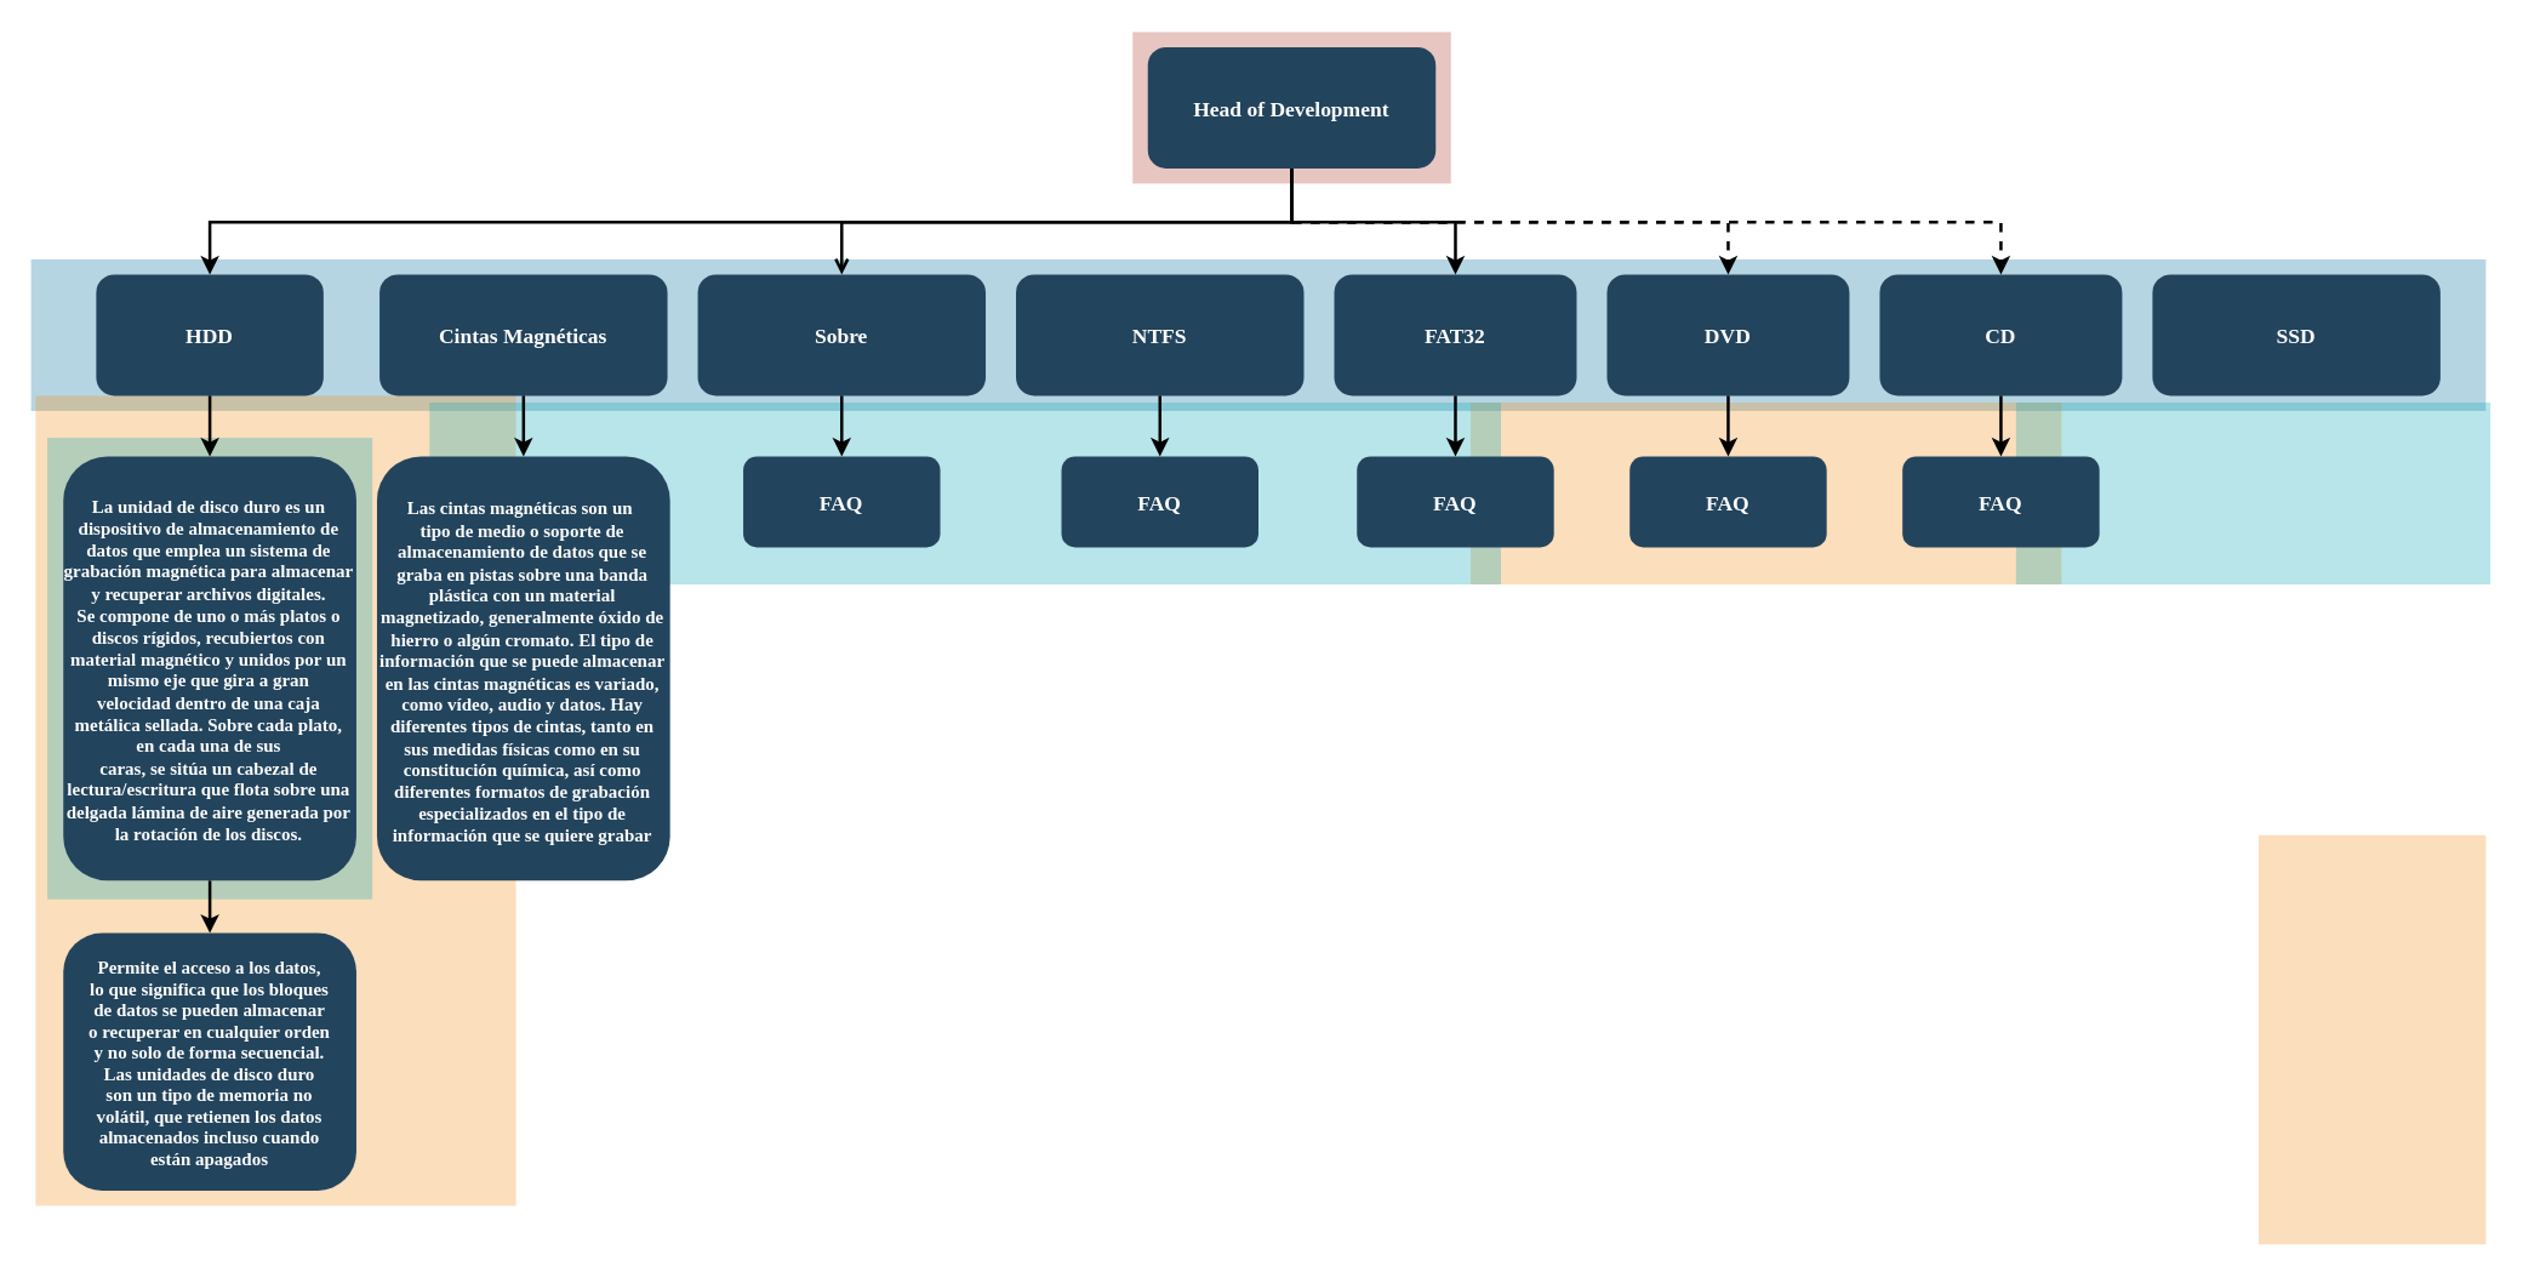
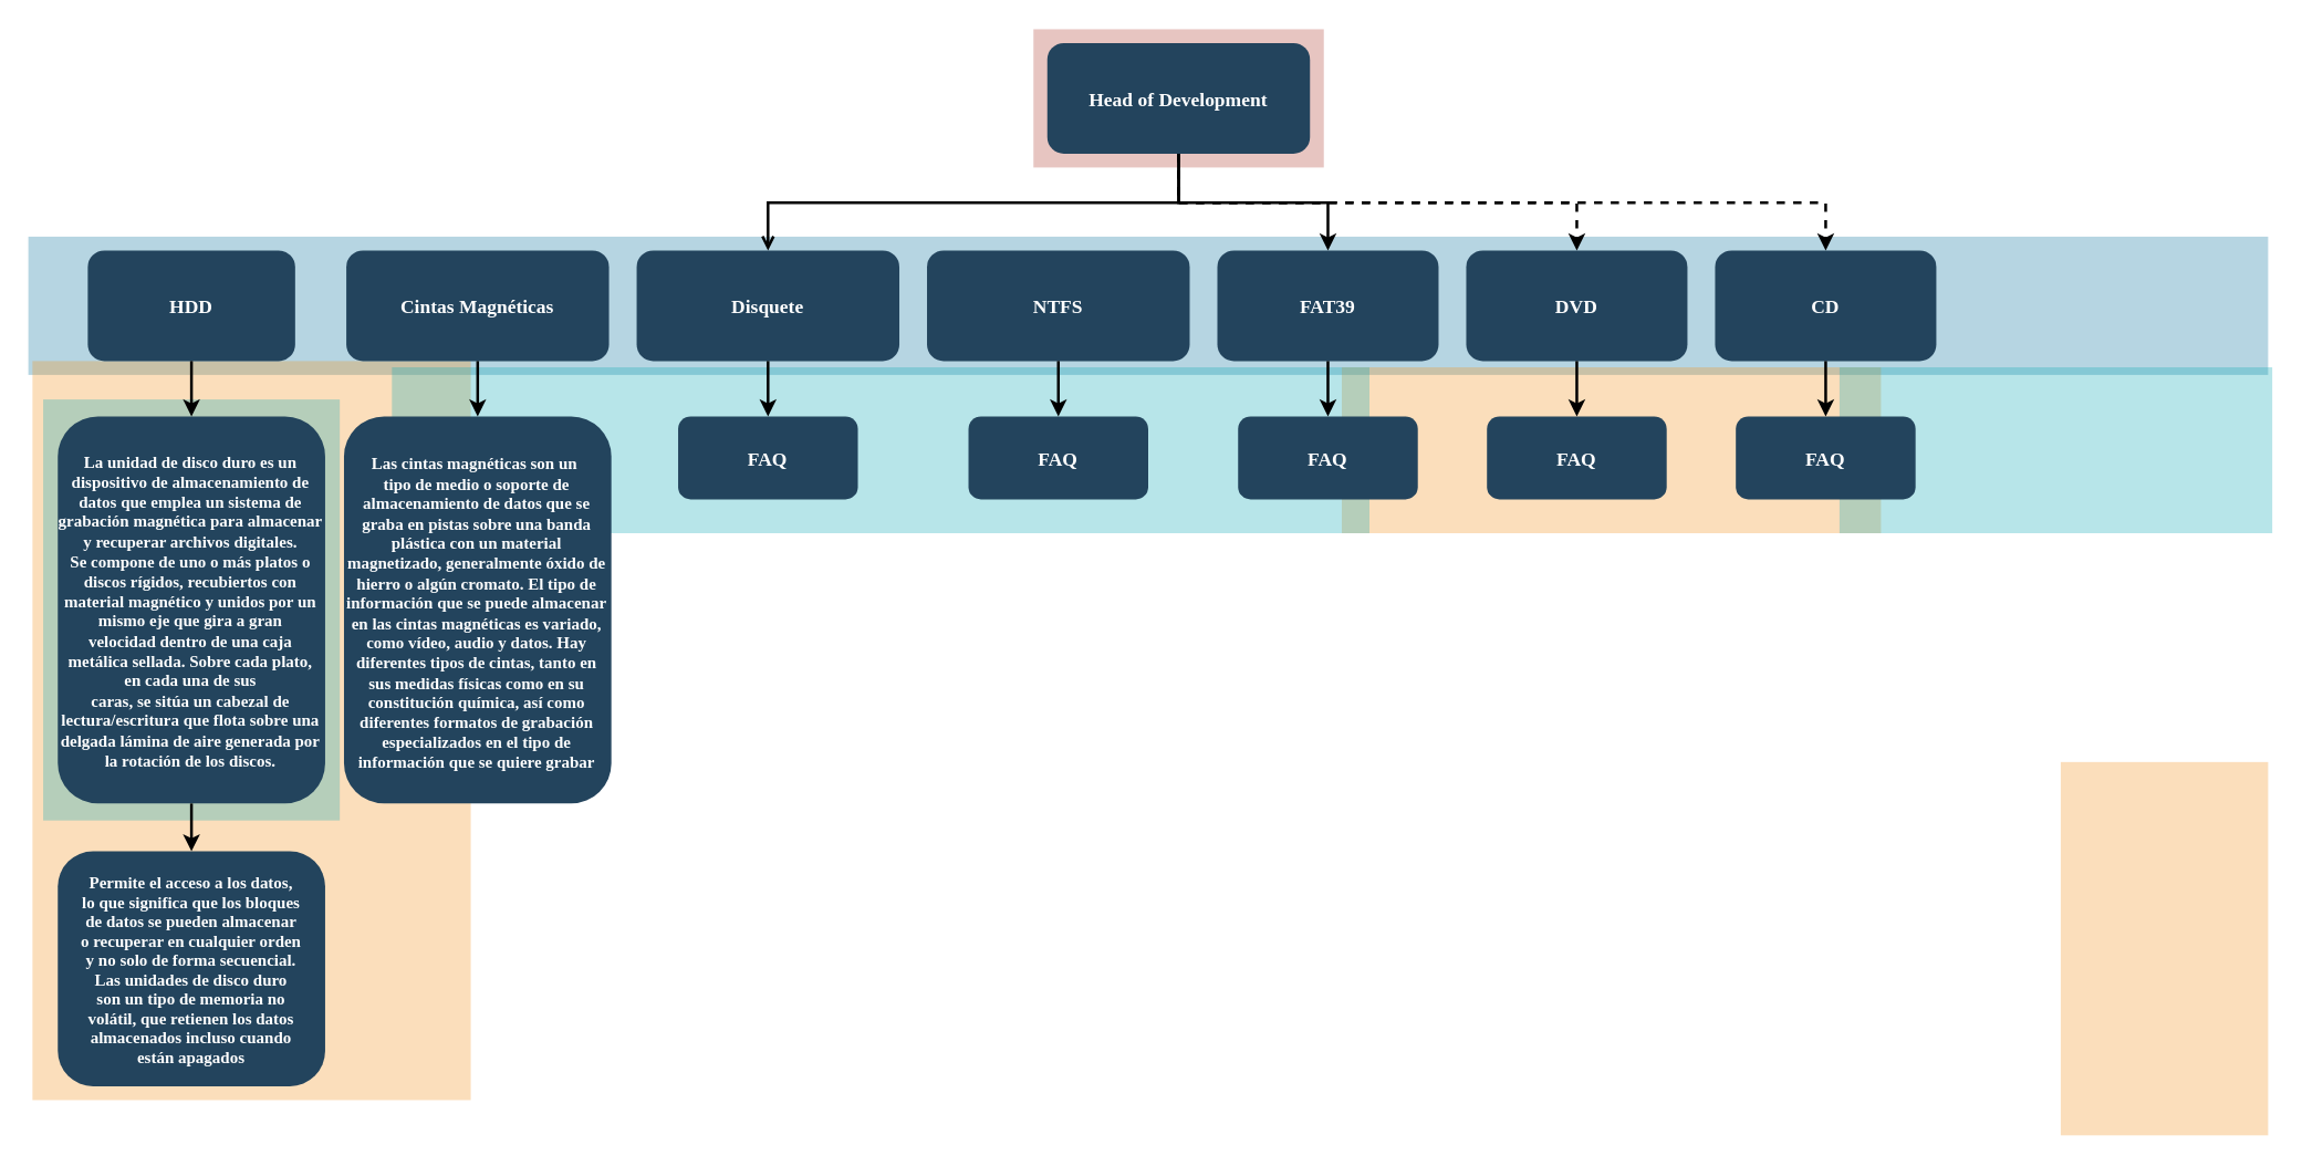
- <mxCell id="17" value="" style="edgeStyle=elbowEdgeStyle;elbow=vertical;strokeWidth=2;rounded=0" parent="1" source="10" target="14" edge="1"><mxGeometry x="24" y="135.5" width="100" height="100" as="geometry"><mxPoint x="-23" y="80.5" as="sourcePoint" /><mxPoint x="77" y="-19.5" as="targetPoint" /></mxGeometry></mxCell>
- <mxCell id="11" value="SSD" style="rounded=1;fillColor=#23445D;gradientColor=none;strokeColor=none;fontColor=#FFFFFF;fontStyle=1;fontFamily=Tahoma;fontSize=14" parent="1" vertex="1"><mxGeometry x="1420" y="180.5" width="190" height="80" as="geometry" /></mxCell>
- <mxCell id="12" value="Sobre" style="rounded=1;fillColor=#23445D;gradientColor=none;strokeColor=none;fontColor=#FFFFFF;fontStyle=1;fontFamily=Tahoma;fontSize=14" parent="1" vertex="1"><mxGeometry x="460" y="180.5" width="190" height="80" as="geometry" /></mxCell>
+ <mxCell id="12" value="Disquete" style="rounded=1;fillColor=#23445D;gradientColor=none;strokeColor=none;fontColor=#FFFFFF;fontStyle=1;fontFamily=Tahoma;fontSize=14" parent="1" vertex="1"><mxGeometry x="460" y="180.5" width="190" height="80" as="geometry" /></mxCell>
- <mxCell id="25" value="FAT32" style="rounded=1;fillColor=#23445D;gradientColor=none;strokeColor=none;fontColor=#FFFFFF;fontStyle=1;fontFamily=Tahoma;fontSize=14" parent="1" vertex="1"><mxGeometry x="880" y="180.5" width="160" height="80" as="geometry" /></mxCell>
+ <mxCell id="25" value="FAT39" style="rounded=1;fillColor=#23445D;gradientColor=none;strokeColor=none;fontColor=#FFFFFF;fontStyle=1;fontFamily=Tahoma;fontSize=14" parent="1" vertex="1"><mxGeometry x="880" y="180.5" width="160" height="80" as="geometry" /></mxCell>
